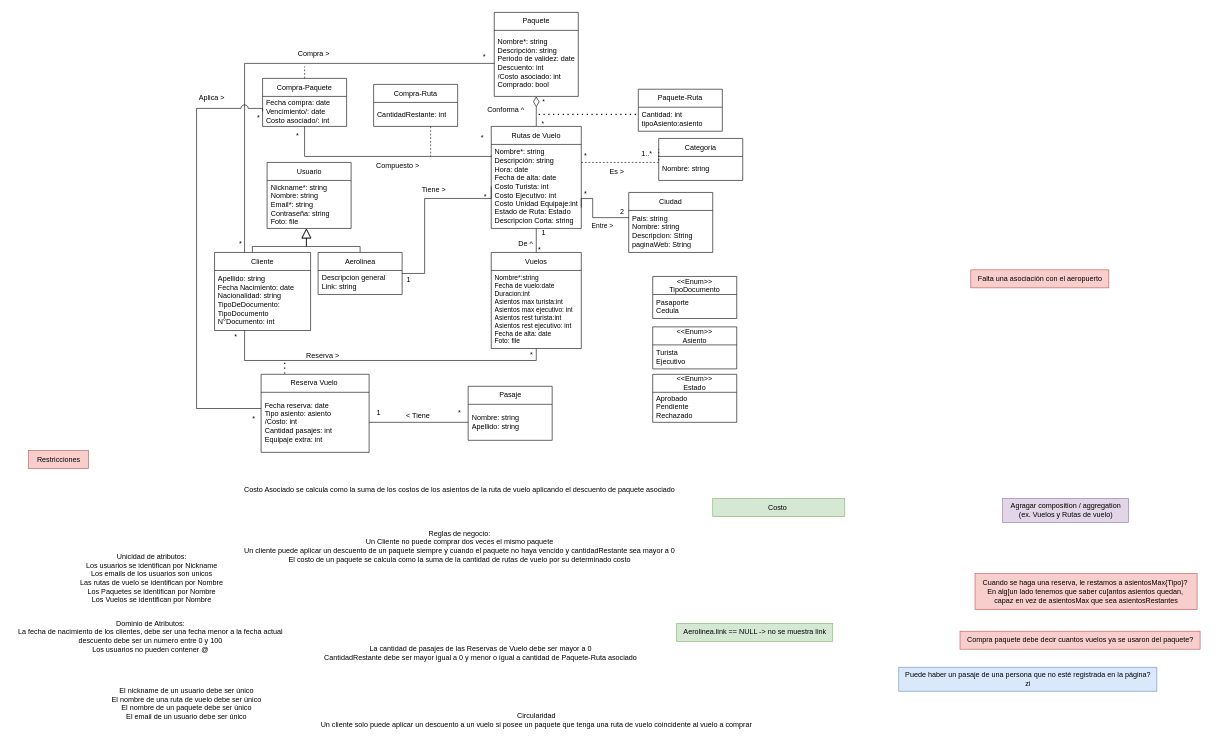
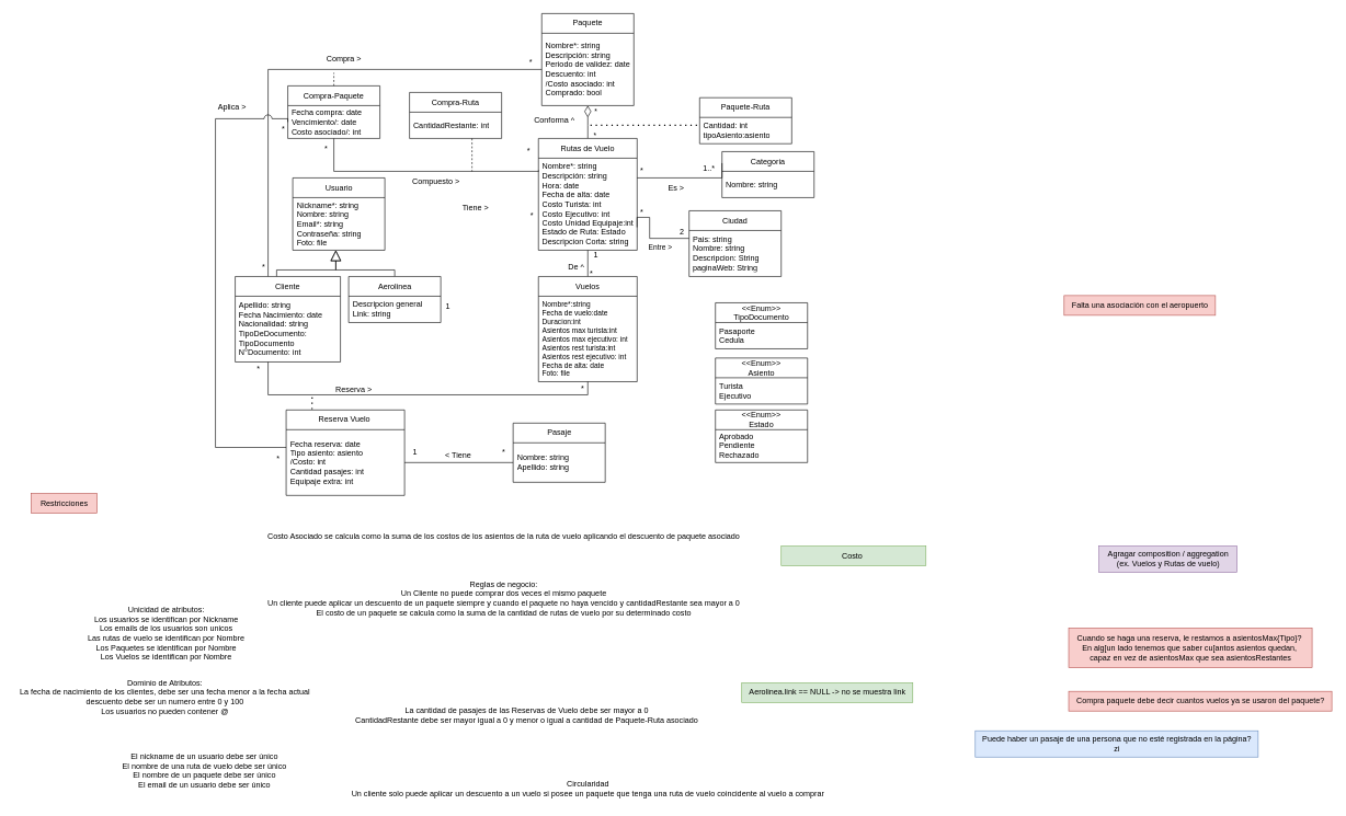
- <mxCell id="63" style="edgeStyle=orthogonalEdgeStyle;rounded=0;orthogonalLoop=1;jettySize=auto;html=1;entryX=0;entryY=0.25;entryDx=0;entryDy=0;endArrow=none;endFill=0;dashed=1;" edge="1" parent="1" source="12" target="48"><mxGeometry relative="1" as="geometry"><Array as="points"><mxPoint x="1097" y="270" /></Array></mxGeometry></mxCell>
+ <mxCell id="63" style="edgeStyle=orthogonalEdgeStyle;rounded=0;orthogonalLoop=1;jettySize=auto;html=1;entryX=0;entryY=0.25;entryDx=0;entryDy=0;endArrow=none;endFill=0;" edge="1" parent="1" source="12" target="48"><mxGeometry relative="1" as="geometry"><Array as="points"><mxPoint x="1097" y="270" /></Array></mxGeometry></mxCell>
- <mxCell id="14" style="edgeStyle=orthogonalEdgeStyle;rounded=0;orthogonalLoop=1;jettySize=auto;html=1;entryX=0;entryY=0.5;entryDx=0;entryDy=0;startArrow=none;startFill=0;endArrow=none;endFill=0;" edge="1" parent="1" source="15" target="12"><mxGeometry relative="1" as="geometry"><Array as="points"><mxPoint x="707" y="455" /><mxPoint x="707" y="330" /><mxPoint x="818" y="330" /></Array></mxGeometry></mxCell>
- <mxCell id="52" value="Compra paquete debe decir cuantos vuelos ya se usaron del paquete?" style="text;html=1;align=center;verticalAlign=middle;resizable=0;points=[];autosize=1;strokeColor=#b85450;fillColor=#f8cecc;gradientColor=none;" vertex="1" parent="1"><mxGeometry x="1599" y="1051" width="400" height="30" as="geometry" /></mxCell>
+ <mxCell id="52" value="Compra paquete debe decir cuantos vuelos ya se usaron del paquete?" style="text;html=1;align=center;verticalAlign=middle;resizable=0;points=[];autosize=1;strokeColor=#b85450;fillColor=#f8cecc;gradientColor=none;" vertex="1" parent="1"><mxGeometry x="1624" y="1051" width="400" height="30" as="geometry" /></mxCell>
- <mxCell id="29" value="Puede haber un pasaje de una persona que no esté registrada en la página?&lt;div&gt;zi&lt;/div&gt;" style="text;html=1;align=center;verticalAlign=middle;resizable=0;points=[];autosize=1;strokeColor=#6c8ebf;fillColor=#dae8fc;" vertex="1" parent="1"><mxGeometry x="1497" y="1111" width="430" height="40" as="geometry" /></mxCell>
+ <mxCell id="29" value="Puede haber un pasaje de una persona que no esté registrada en la página?&lt;div&gt;zi&lt;/div&gt;" style="text;html=1;align=center;verticalAlign=middle;resizable=0;points=[];autosize=1;strokeColor=#6c8ebf;fillColor=#dae8fc;" vertex="1" parent="1"><mxGeometry x="1482" y="1111" width="430" height="40" as="geometry" /></mxCell>
